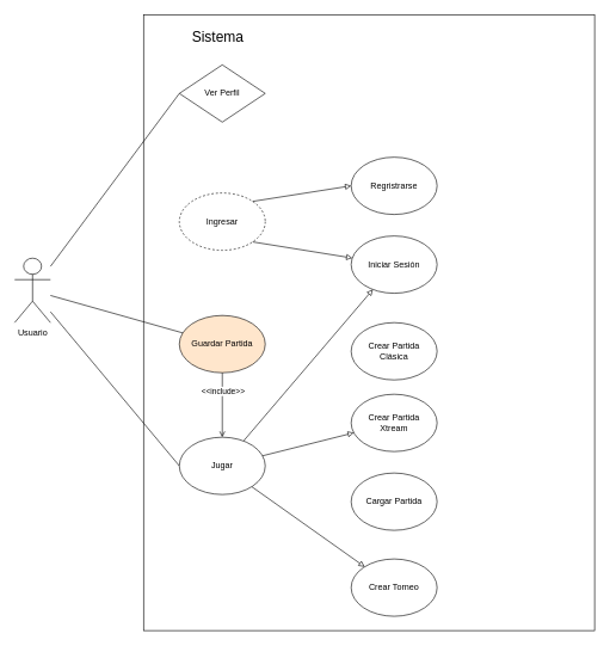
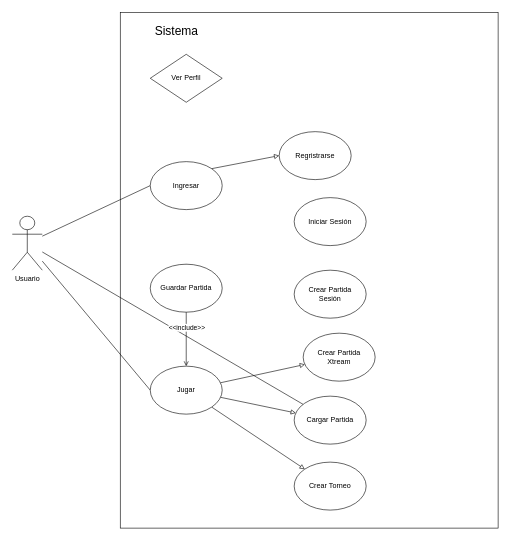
- <mxCell id="24" value="&lt;font style=&quot;font-size: 20px&quot;&gt;Sistema&lt;/font&gt;" style="text;html=1;strokeColor=none;fillColor=none;align=center;verticalAlign=middle;whiteSpace=wrap;rounded=0;" parent="1" vertex="1"><mxGeometry x="241" y="30" width="126" height="40" as="geometry" /></mxCell>
+ <mxCell id="24" value="&lt;font style=&quot;font-size: 20px&quot;&gt;Sistema&lt;/font&gt;" style="text;html=1;strokeColor=none;fillColor=none;align=center;verticalAlign=middle;whiteSpace=wrap;rounded=0;" parent="1" vertex="1"><mxGeometry x="231" y="30" width="126" height="40" as="geometry" /></mxCell>
- <mxCell id="5" style="edgeStyle=none;rounded=0;orthogonalLoop=1;jettySize=auto;html=1;entryX=0;entryY=0.5;entryDx=0;entryDy=0;startArrow=none;startFill=0;endArrow=none;endFill=0;" parent="1" source="6" target="23" edge="1"><mxGeometry relative="1" as="geometry" /></mxCell>
+ <mxCell id="5" style="edgeStyle=none;rounded=0;orthogonalLoop=1;jettySize=auto;html=1;startArrow=none;startFill=0;endArrow=none;endFill=0;" parent="1" source="6" target="20" edge="1"><mxGeometry relative="1" as="geometry" /></mxCell>
- <mxCell id="9" value="Regristrarse" style="ellipse;whiteSpace=wrap;html=1;" parent="1" vertex="1"><mxGeometry x="490" y="218.98" width="120" height="80" as="geometry" /></mxCell>
+ <mxCell id="9" value="Regristrarse" style="ellipse;whiteSpace=wrap;html=1;" parent="1" vertex="1"><mxGeometry x="465" y="218.98" width="120" height="80" as="geometry" /></mxCell>
- <mxCell id="7" value="Ingresar" style="ellipse;whiteSpace=wrap;html=1;dashed=1;" parent="1" vertex="1"><mxGeometry x="250" y="268.98" width="120" height="80" as="geometry" /></mxCell>
+ <mxCell id="7" value="Ingresar" style="ellipse;whiteSpace=wrap;html=1;" parent="1" vertex="1"><mxGeometry x="250" y="268.98" width="120" height="80" as="geometry" /></mxCell>
- <mxCell id="10" style="edgeStyle=none;rounded=0;orthogonalLoop=1;jettySize=auto;html=1;entryX=1;entryY=1;entryDx=0;entryDy=0;endArrow=none;endFill=0;startArrow=block;startFill=0;" parent="1" source="11" target="7" edge="1"><mxGeometry relative="1" as="geometry" /></mxCell>
- <mxCell id="3" style="edgeStyle=none;rounded=0;orthogonalLoop=1;jettySize=auto;html=1;startArrow=none;startFill=0;endArrow=none;endFill=0;" parent="1" source="6" target="19" edge="1"><mxGeometry relative="1" as="geometry" /></mxCell>
+ <mxCell id="3" style="edgeStyle=none;rounded=0;orthogonalLoop=1;jettySize=auto;html=1;entryX=0;entryY=0.5;entryDx=0;entryDy=0;startArrow=none;startFill=0;endArrow=none;endFill=0;" parent="1" source="6" target="7" edge="1"><mxGeometry relative="1" as="geometry" /></mxCell>
- <mxCell id="19" value="Guardar Partida" style="ellipse;whiteSpace=wrap;html=1;fillColor=#ffe6cc;" parent="1" vertex="1"><mxGeometry x="250" y="440" width="120" height="80" as="geometry" /></mxCell>
+ <mxCell id="19" value="Guardar Partida" style="ellipse;whiteSpace=wrap;html=1;" parent="1" vertex="1"><mxGeometry x="250" y="440" width="120" height="80" as="geometry" /></mxCell>
- <mxCell id="16" value="Crear Partida &lt;br&gt;Clásica" style="ellipse;whiteSpace=wrap;html=1;" parent="1" vertex="1"><mxGeometry x="490" y="450" width="120" height="80" as="geometry" /></mxCell>
+ <mxCell id="16" value="Crear Partida &lt;br&gt;Sesión" style="ellipse;whiteSpace=wrap;html=1;" parent="1" vertex="1"><mxGeometry x="490" y="450" width="120" height="80" as="geometry" /></mxCell>
- <mxCell id="14" style="edgeStyle=none;rounded=0;orthogonalLoop=1;jettySize=auto;html=1;startArrow=none;startFill=0;endArrow=block;endFill=0;" parent="1" source="22" target="11" edge="1"><mxGeometry relative="1" as="geometry"><mxPoint x="580" y="750" as="sourcePoint" /></mxGeometry></mxCell>
+ <mxCell id="14" style="edgeStyle=none;rounded=0;orthogonalLoop=1;jettySize=auto;html=1;startArrow=none;startFill=0;endArrow=block;endFill=0;" parent="1" source="22" target="20" edge="1"><mxGeometry relative="1" as="geometry"><mxPoint x="580" y="750" as="sourcePoint" /></mxGeometry></mxCell>
- <mxCell id="18" value="Crear Partida&lt;br&gt;Xtream" style="ellipse;whiteSpace=wrap;html=1;" parent="1" vertex="1"><mxGeometry x="490" y="550" width="120" height="80" as="geometry" /></mxCell>
+ <mxCell id="18" value="Crear Partida&lt;br&gt;Xtream" style="ellipse;whiteSpace=wrap;html=1;" parent="1" vertex="1"><mxGeometry x="505" y="555" width="120" height="80" as="geometry" /></mxCell>
- <mxCell id="21" value="Crear Torneo" style="ellipse;whiteSpace=wrap;html=1;" parent="1" vertex="1"><mxGeometry x="490" y="780" width="120" height="80" as="geometry" /></mxCell>
+ <mxCell id="21" value="Crear Torneo" style="ellipse;whiteSpace=wrap;html=1;" parent="1" vertex="1"><mxGeometry x="490" y="770" width="120" height="80" as="geometry" /></mxCell>
